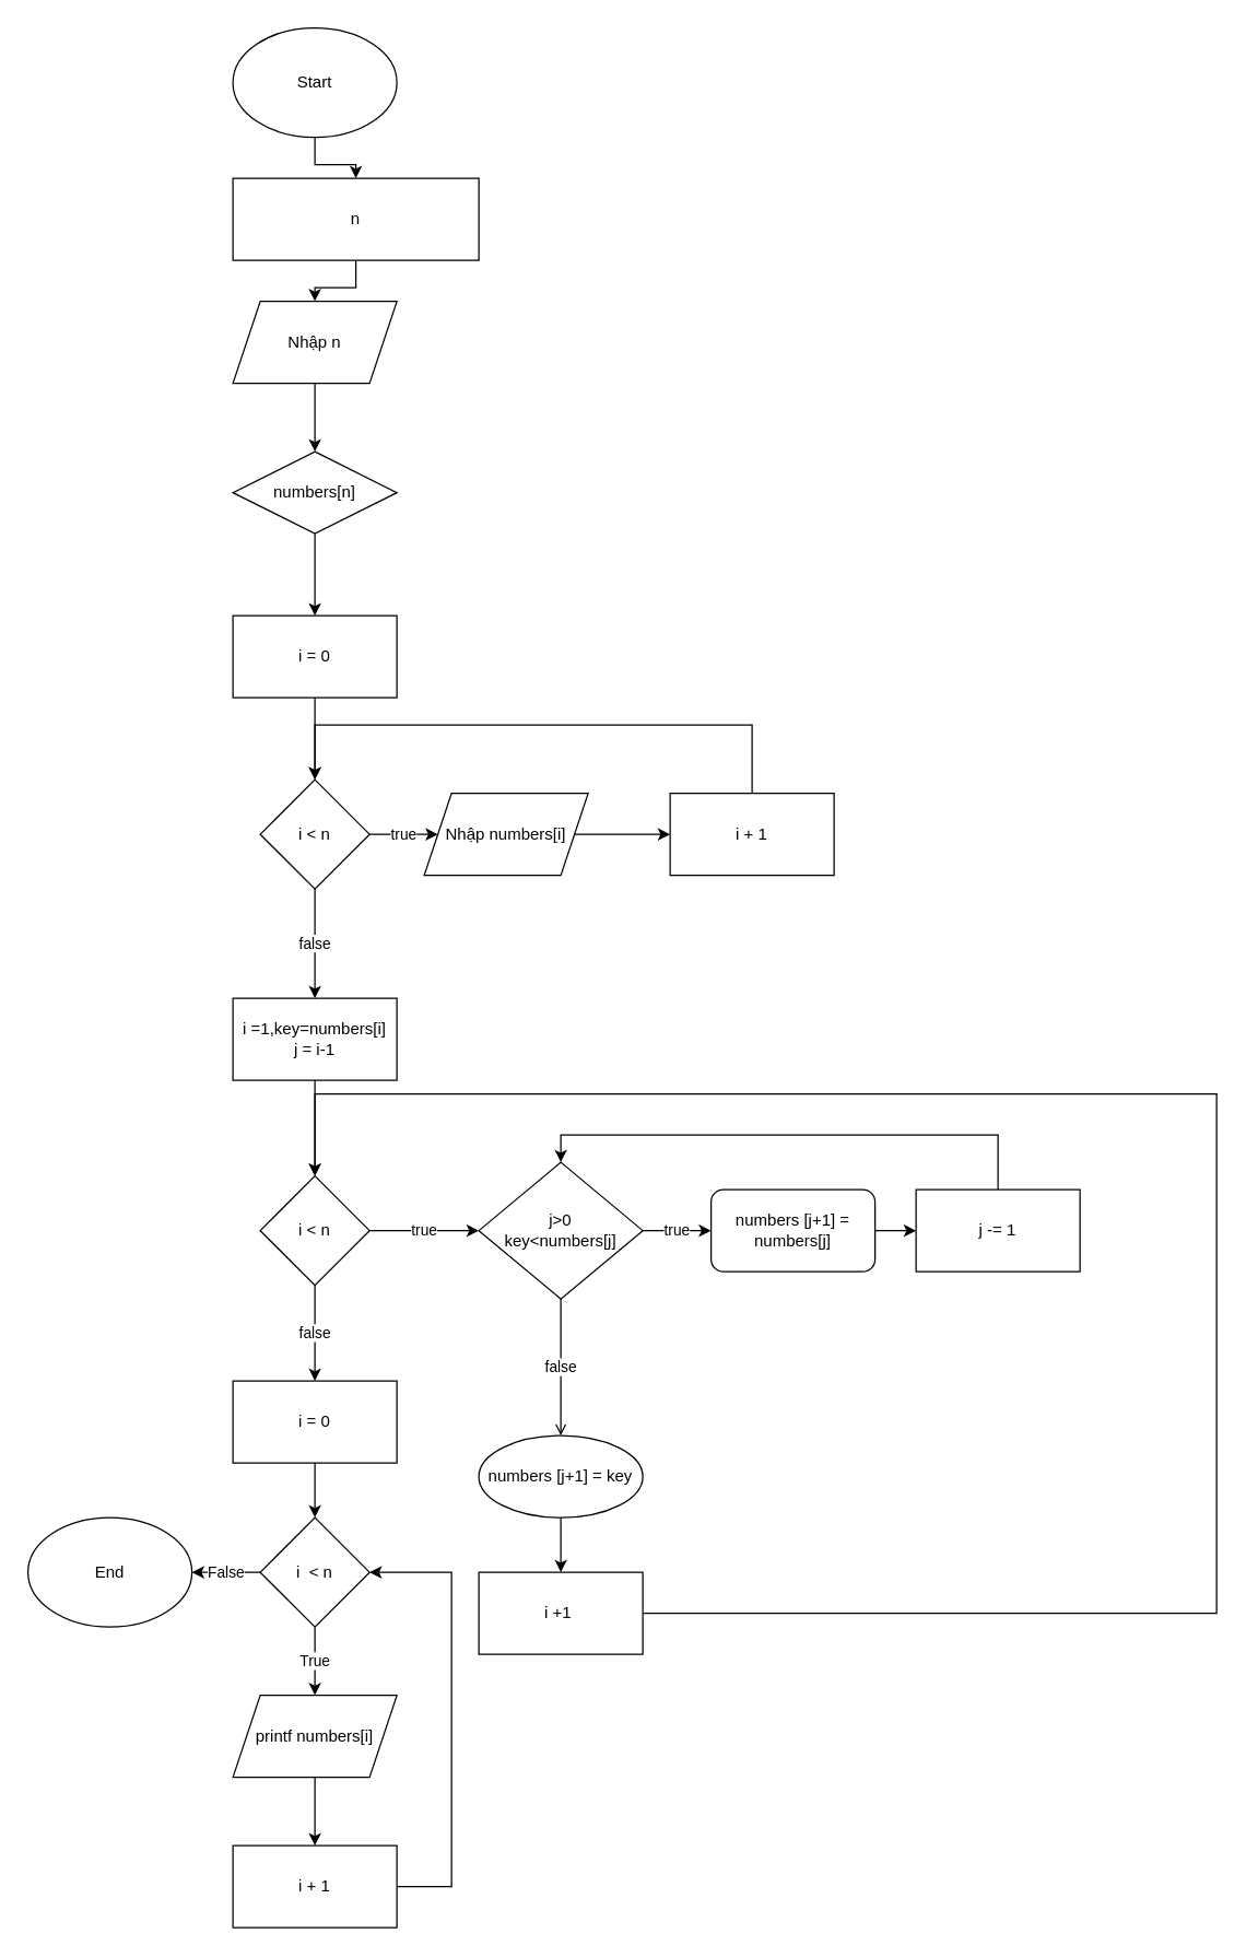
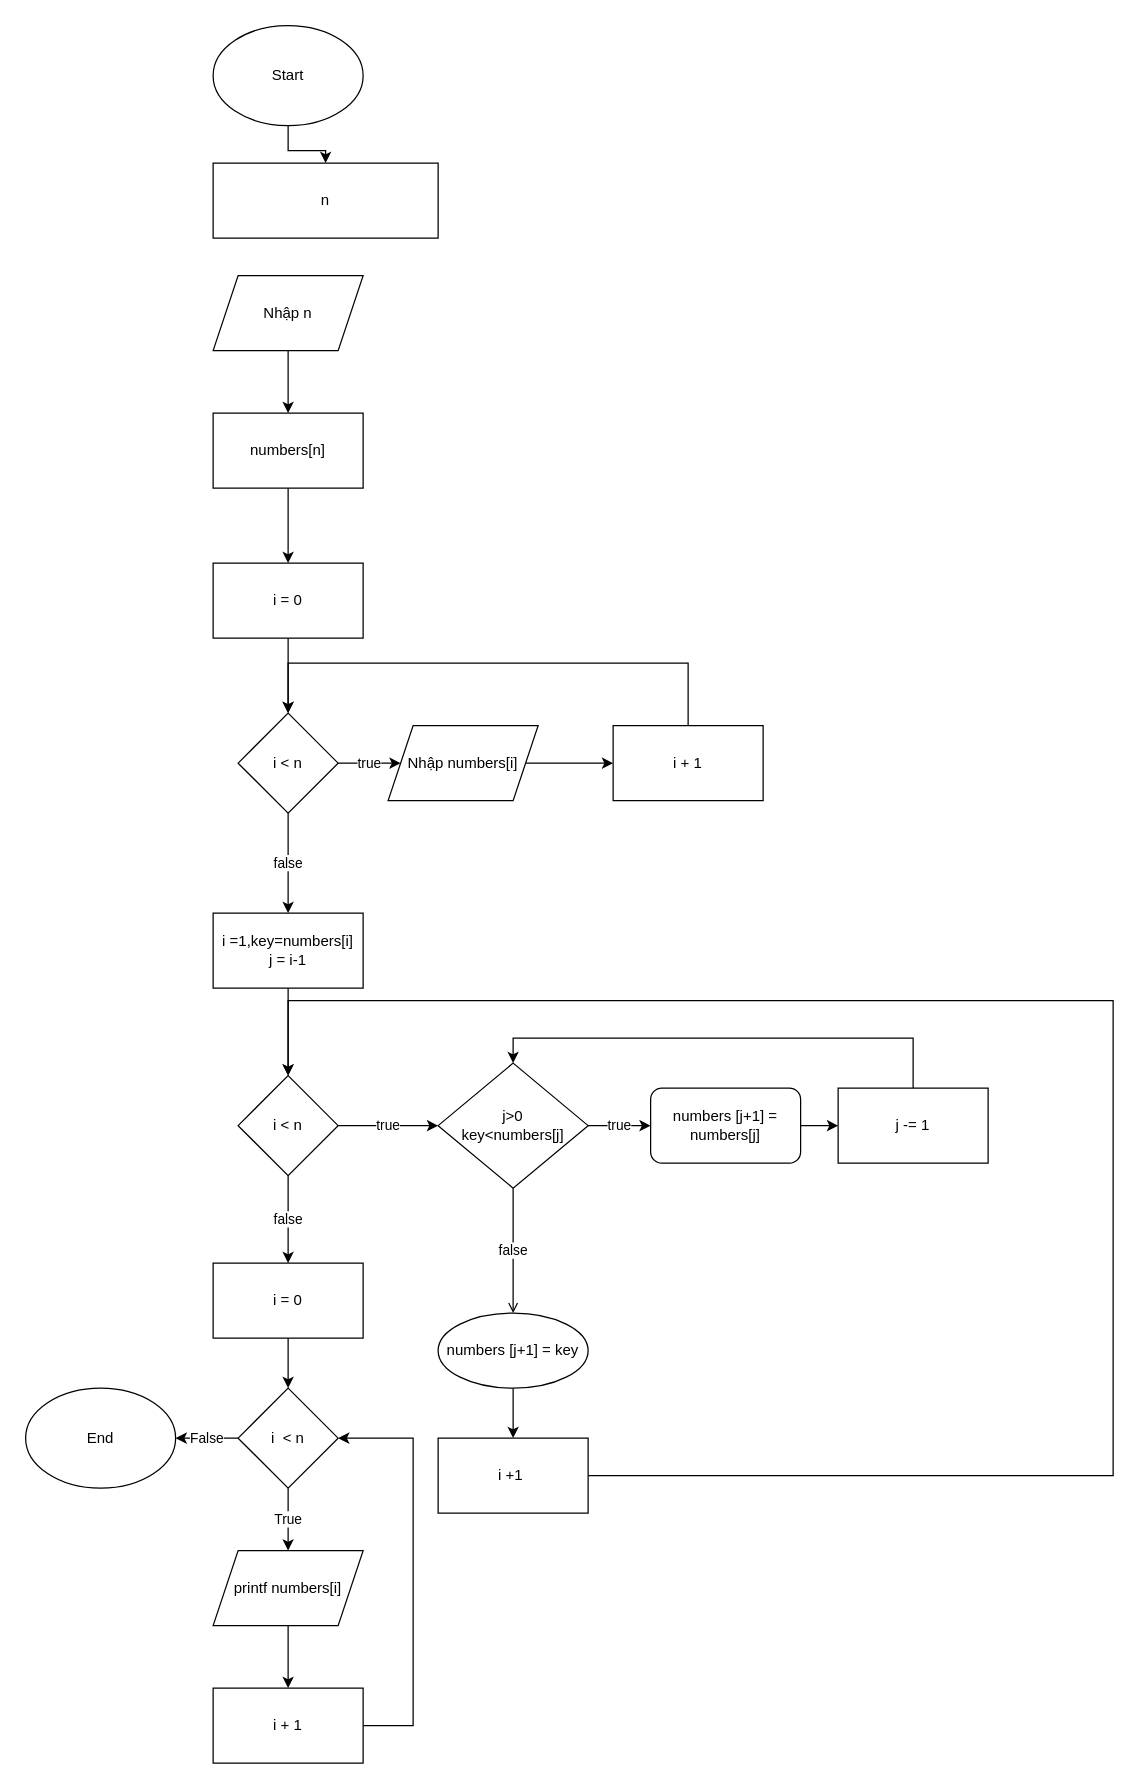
- <mxCell id="4" value="" style="edgeStyle=orthogonalEdgeStyle;rounded=0;orthogonalLoop=1;jettySize=auto;html=1;" edge="1" parent="1" source="5" target="7"><mxGeometry relative="1" as="geometry" /></mxCell>
- <mxCell id="9" value="numbers[n]" style="rhombus;whiteSpace=wrap;html=1;" vertex="1" parent="1"><mxGeometry x="170" y="330" width="120" height="60" as="geometry" /></mxCell>
+ <mxCell id="9" value="numbers[n]" style="whiteSpace=wrap;html=1;rounded=0;" vertex="1" parent="1"><mxGeometry x="170" y="330" width="120" height="60" as="geometry" /></mxCell>
